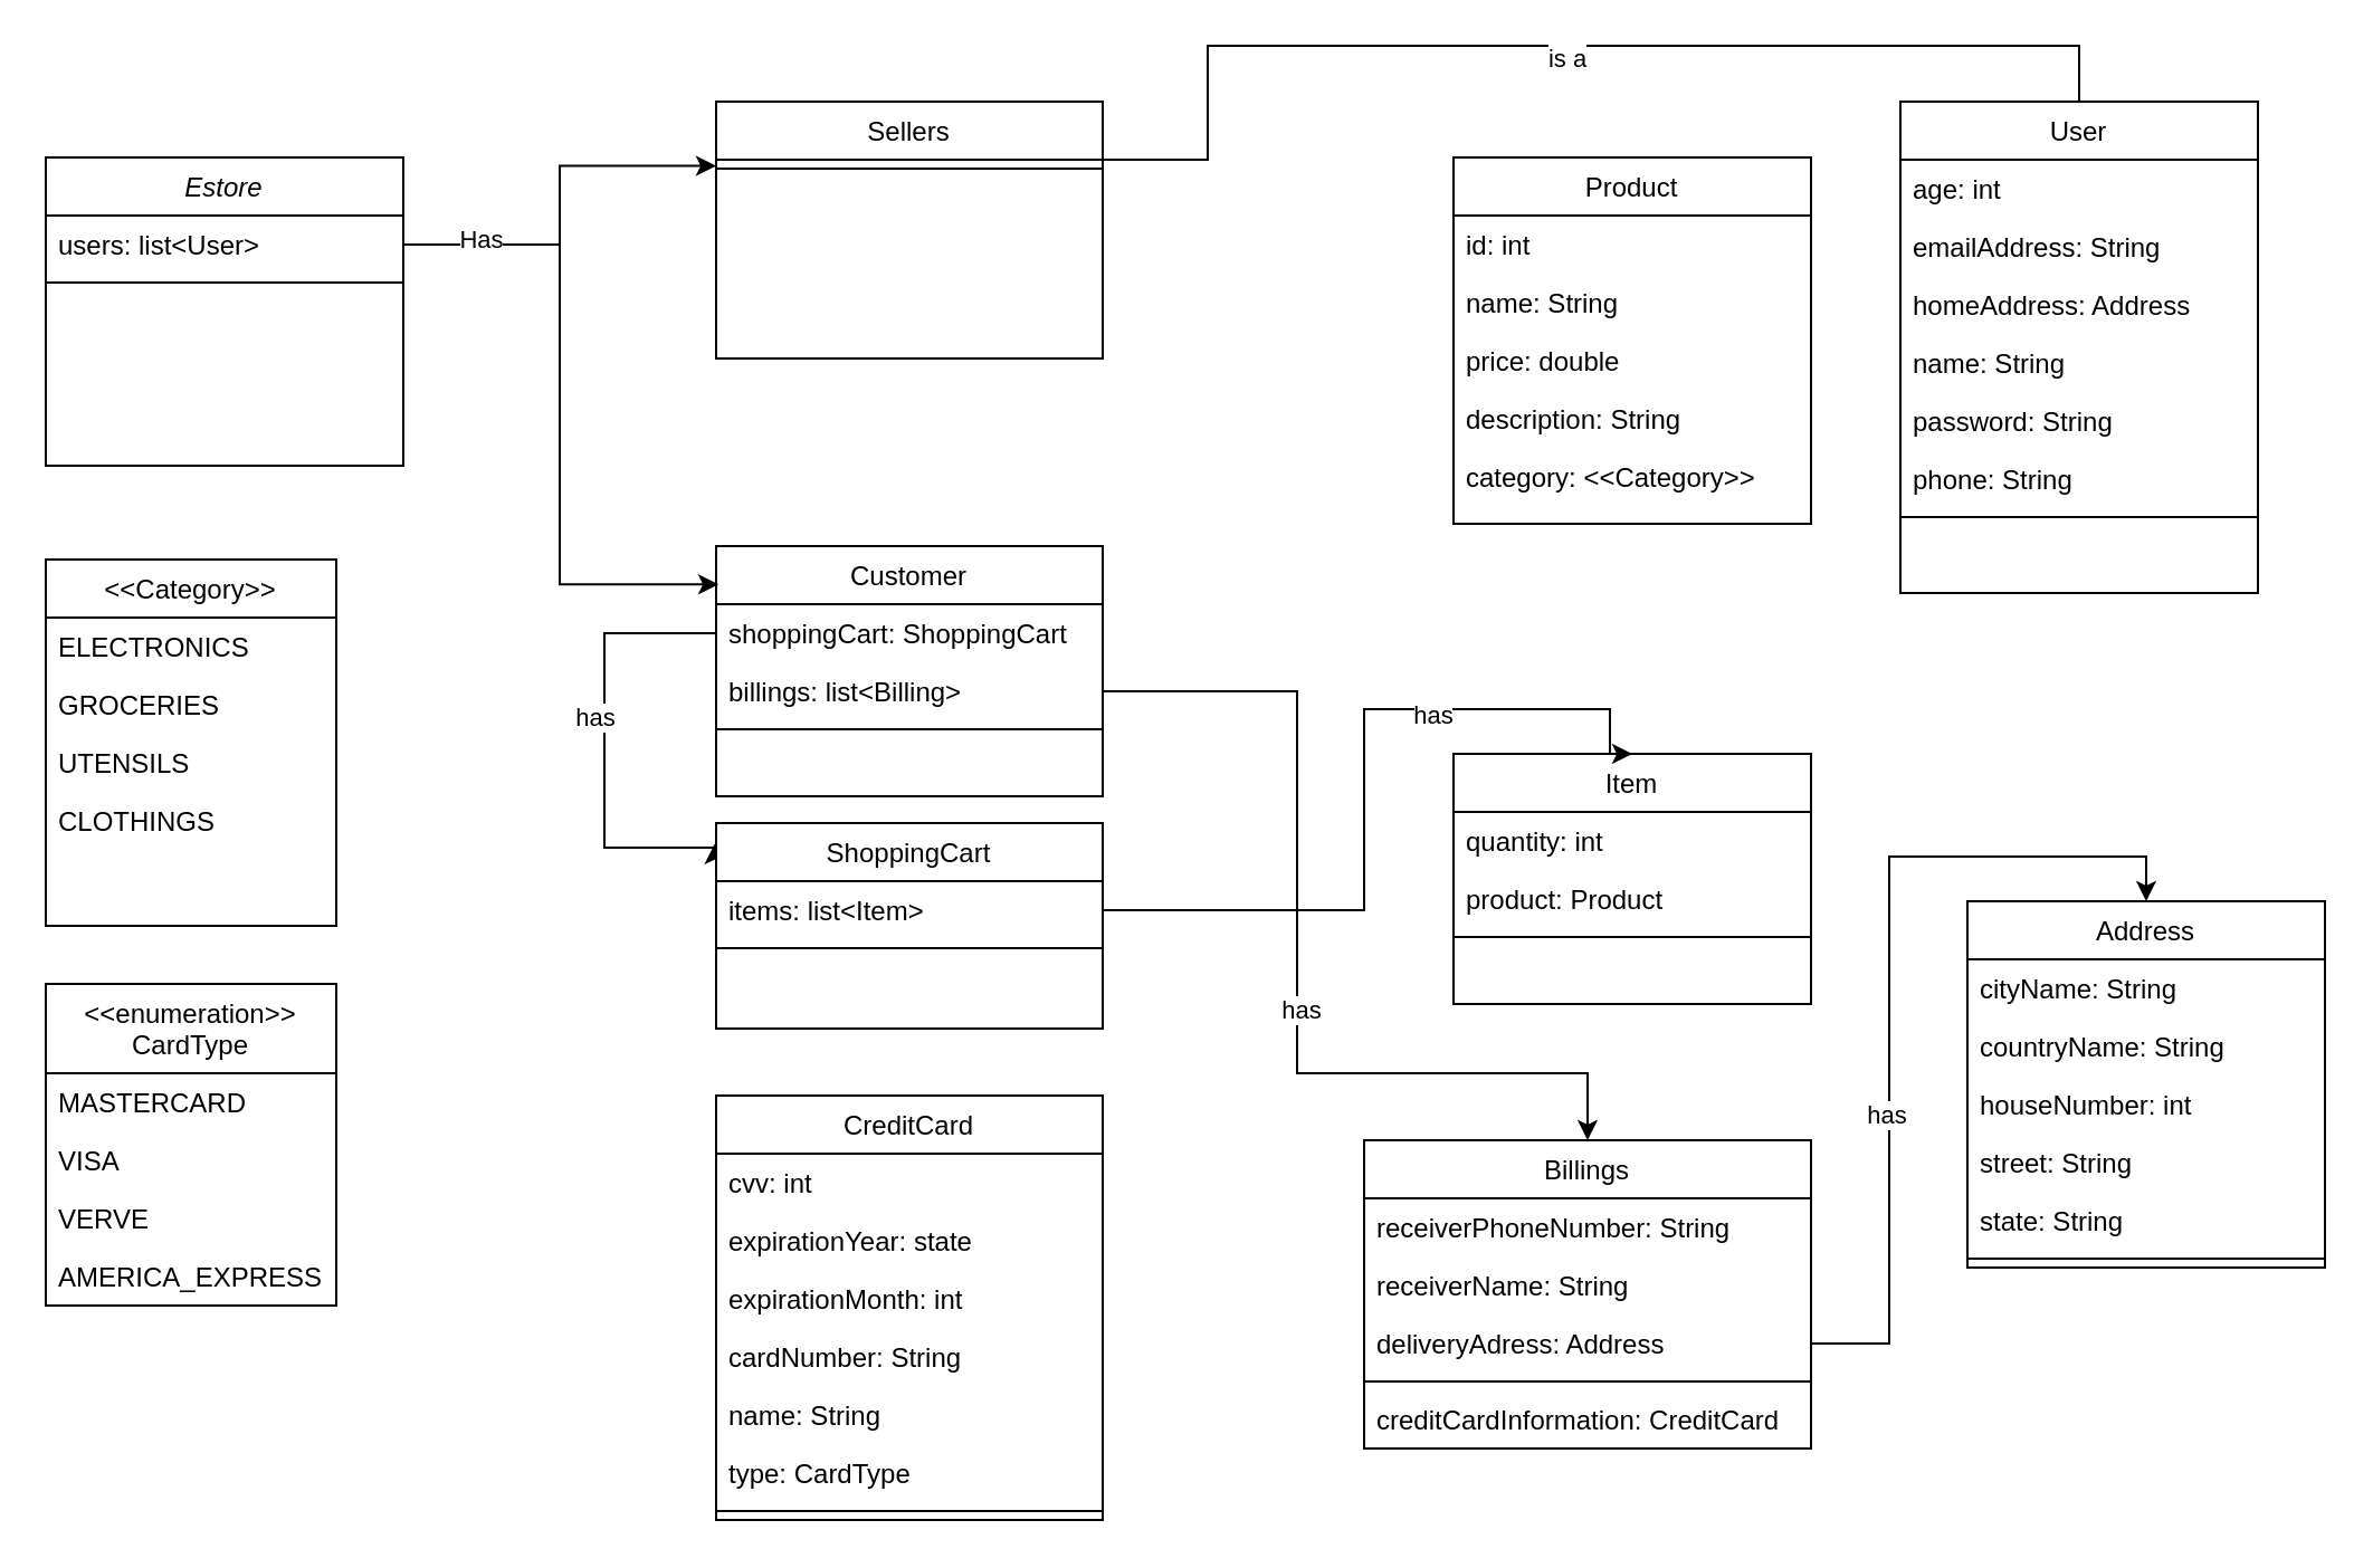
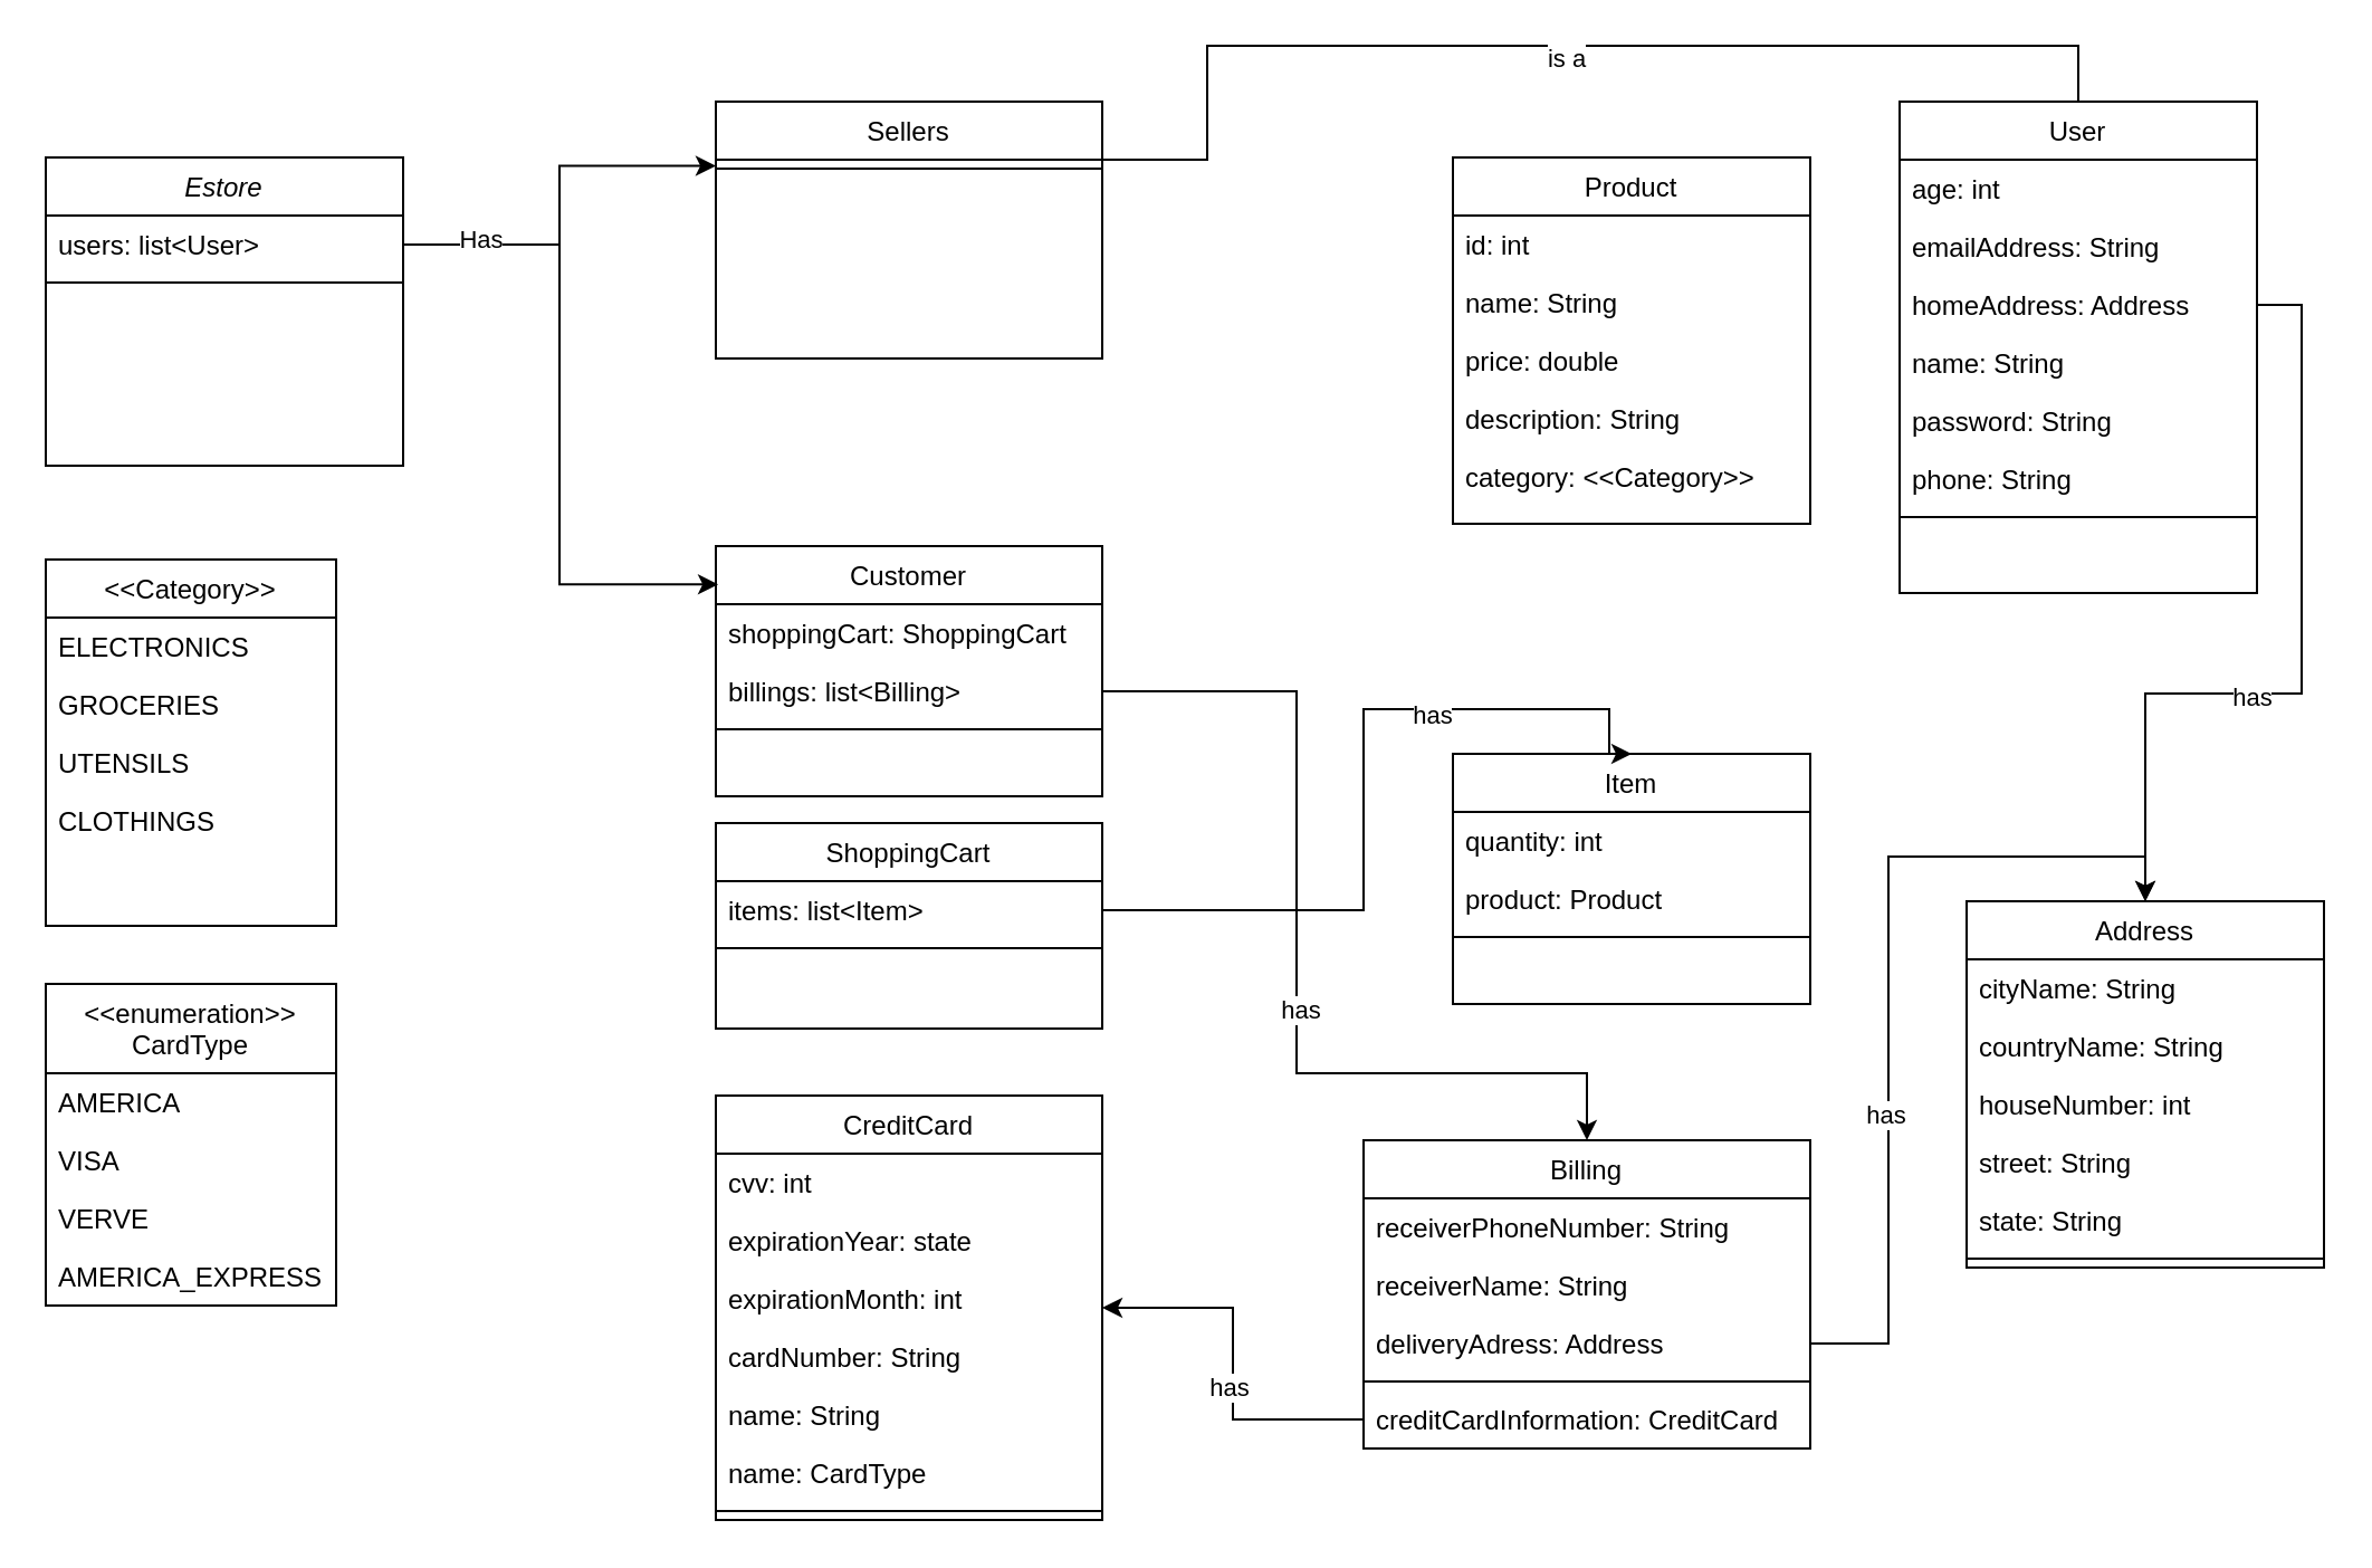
+ <mxCell id="73" style="edgeStyle=orthogonalEdgeStyle;rounded=0;orthogonalLoop=1;jettySize=auto;html=1;entryX=0.5;entryY=0;entryDx=0;entryDy=0;" edge="1" parent="1" source="9" target="56"><mxGeometry relative="1" as="geometry"><Array as="points"><mxPoint x="1030" y="136" /><mxPoint x="1030" y="310" /><mxPoint x="960" y="310" /></Array></mxGeometry></mxCell>
+ <mxCell id="74" value="has" style="edgeLabel;html=1;align=center;verticalAlign=middle;resizable=0;points=[];" vertex="1" connectable="0" parent="73"><mxGeometry x="0.217" y="1" relative="1" as="geometry"><mxPoint as="offset" /></mxGeometry></mxCell>
- <mxCell id="41" style="edgeStyle=orthogonalEdgeStyle;rounded=0;orthogonalLoop=1;jettySize=auto;html=1;exitX=0;exitY=0.5;exitDx=0;exitDy=0;entryX=-0.004;entryY=0.102;entryDx=0;entryDy=0;entryPerimeter=0;" edge="1" parent="1" source="19" target="75"><mxGeometry relative="1" as="geometry"><mxPoint x="550" y="300" as="targetPoint" /><Array as="points"><mxPoint x="270" y="283" /><mxPoint x="270" y="379" /></Array></mxGeometry></mxCell>
- <mxCell id="42" value="has" style="edgeLabel;html=1;align=center;verticalAlign=middle;resizable=0;points=[];" vertex="1" connectable="0" parent="41"><mxGeometry x="-0.363" y="-5" relative="1" as="geometry"><mxPoint y="24" as="offset" /></mxGeometry></mxCell>
- <mxCell id="52" value="MASTERCARD" style="text;align=left;verticalAlign=top;spacingLeft=4;spacingRight=4;overflow=hidden;rotatable=0;points=[[0,0.5],[1,0.5]];portConstraint=eastwest;rounded=0;shadow=0;html=0;" vertex="1" parent="51"><mxGeometry y="40" width="130" height="26" as="geometry" /></mxCell>
+ <mxCell id="52" value="AMERICA" style="text;align=left;verticalAlign=top;spacingLeft=4;spacingRight=4;overflow=hidden;rotatable=0;points=[[0,0.5],[1,0.5]];portConstraint=eastwest;rounded=0;shadow=0;html=0;" vertex="1" parent="51"><mxGeometry y="40" width="130" height="26" as="geometry" /></mxCell>
- <mxCell id="33" value="Billings" style="swimlane;fontStyle=0;align=center;verticalAlign=top;childLayout=stackLayout;horizontal=1;startSize=26;horizontalStack=0;resizeParent=1;resizeLast=0;collapsible=1;marginBottom=0;rounded=0;shadow=0;strokeWidth=1;" vertex="1" parent="1"><mxGeometry x="610" y="510" width="200" height="138" as="geometry"><mxRectangle x="550" y="140" width="160" height="26" as="alternateBounds" /></mxGeometry></mxCell>
+ <mxCell id="33" value="Billing" style="swimlane;fontStyle=0;align=center;verticalAlign=top;childLayout=stackLayout;horizontal=1;startSize=26;horizontalStack=0;resizeParent=1;resizeLast=0;collapsible=1;marginBottom=0;rounded=0;shadow=0;strokeWidth=1;" vertex="1" parent="1"><mxGeometry x="610" y="510" width="200" height="138" as="geometry"><mxRectangle x="550" y="140" width="160" height="26" as="alternateBounds" /></mxGeometry></mxCell>
+ <mxCell id="69" style="edgeStyle=orthogonalEdgeStyle;rounded=0;orthogonalLoop=1;jettySize=auto;html=1;" edge="1" parent="1" source="38" target="43"><mxGeometry relative="1" as="geometry" /></mxCell>
+ <mxCell id="70" value="has" style="edgeLabel;html=1;align=center;verticalAlign=middle;resizable=0;points=[];" vertex="1" connectable="0" parent="69"><mxGeometry x="-0.124" y="2" relative="1" as="geometry"><mxPoint as="offset" /></mxGeometry></mxCell>
- <mxCell id="49" value="type: CardType" style="text;align=left;verticalAlign=top;spacingLeft=4;spacingRight=4;overflow=hidden;rotatable=0;points=[[0,0.5],[1,0.5]];portConstraint=eastwest;rounded=0;shadow=0;html=0;" vertex="1" parent="43"><mxGeometry y="156" width="173" height="26" as="geometry" /></mxCell>
+ <mxCell id="49" value="name: CardType" style="text;align=left;verticalAlign=top;spacingLeft=4;spacingRight=4;overflow=hidden;rotatable=0;points=[[0,0.5],[1,0.5]];portConstraint=eastwest;rounded=0;shadow=0;html=0;" vertex="1" parent="43"><mxGeometry y="156" width="173" height="26" as="geometry" /></mxCell>
